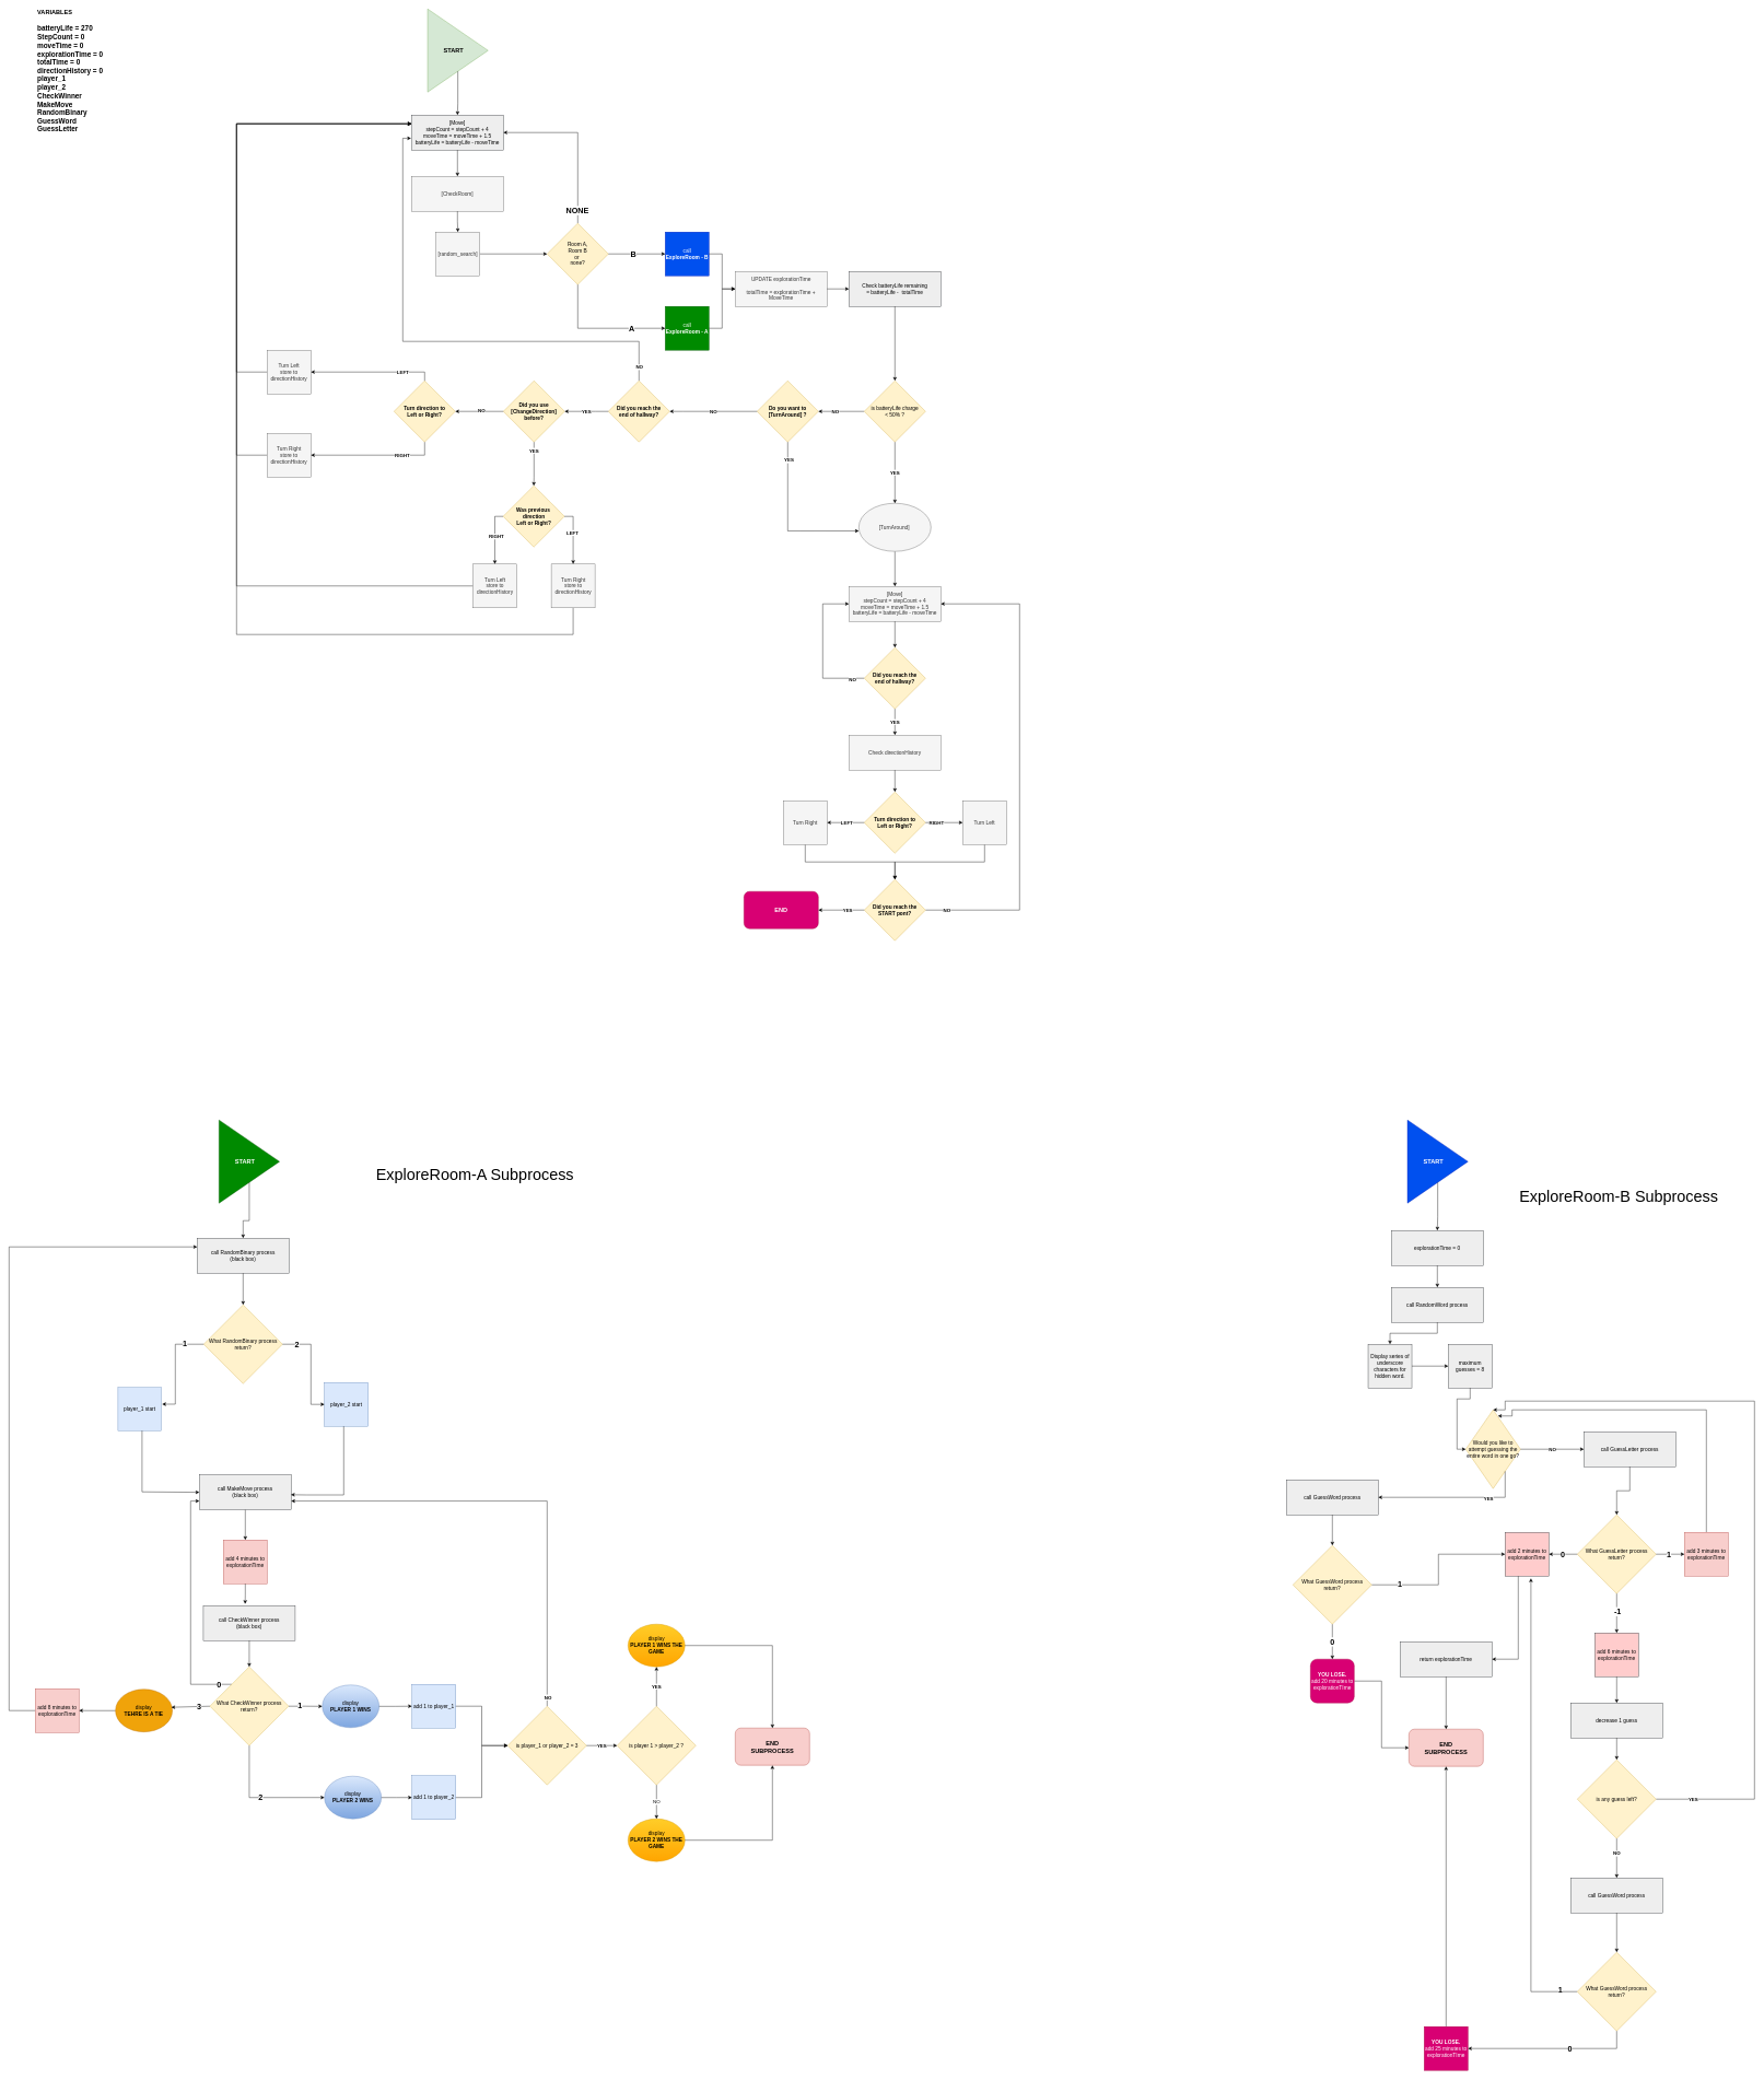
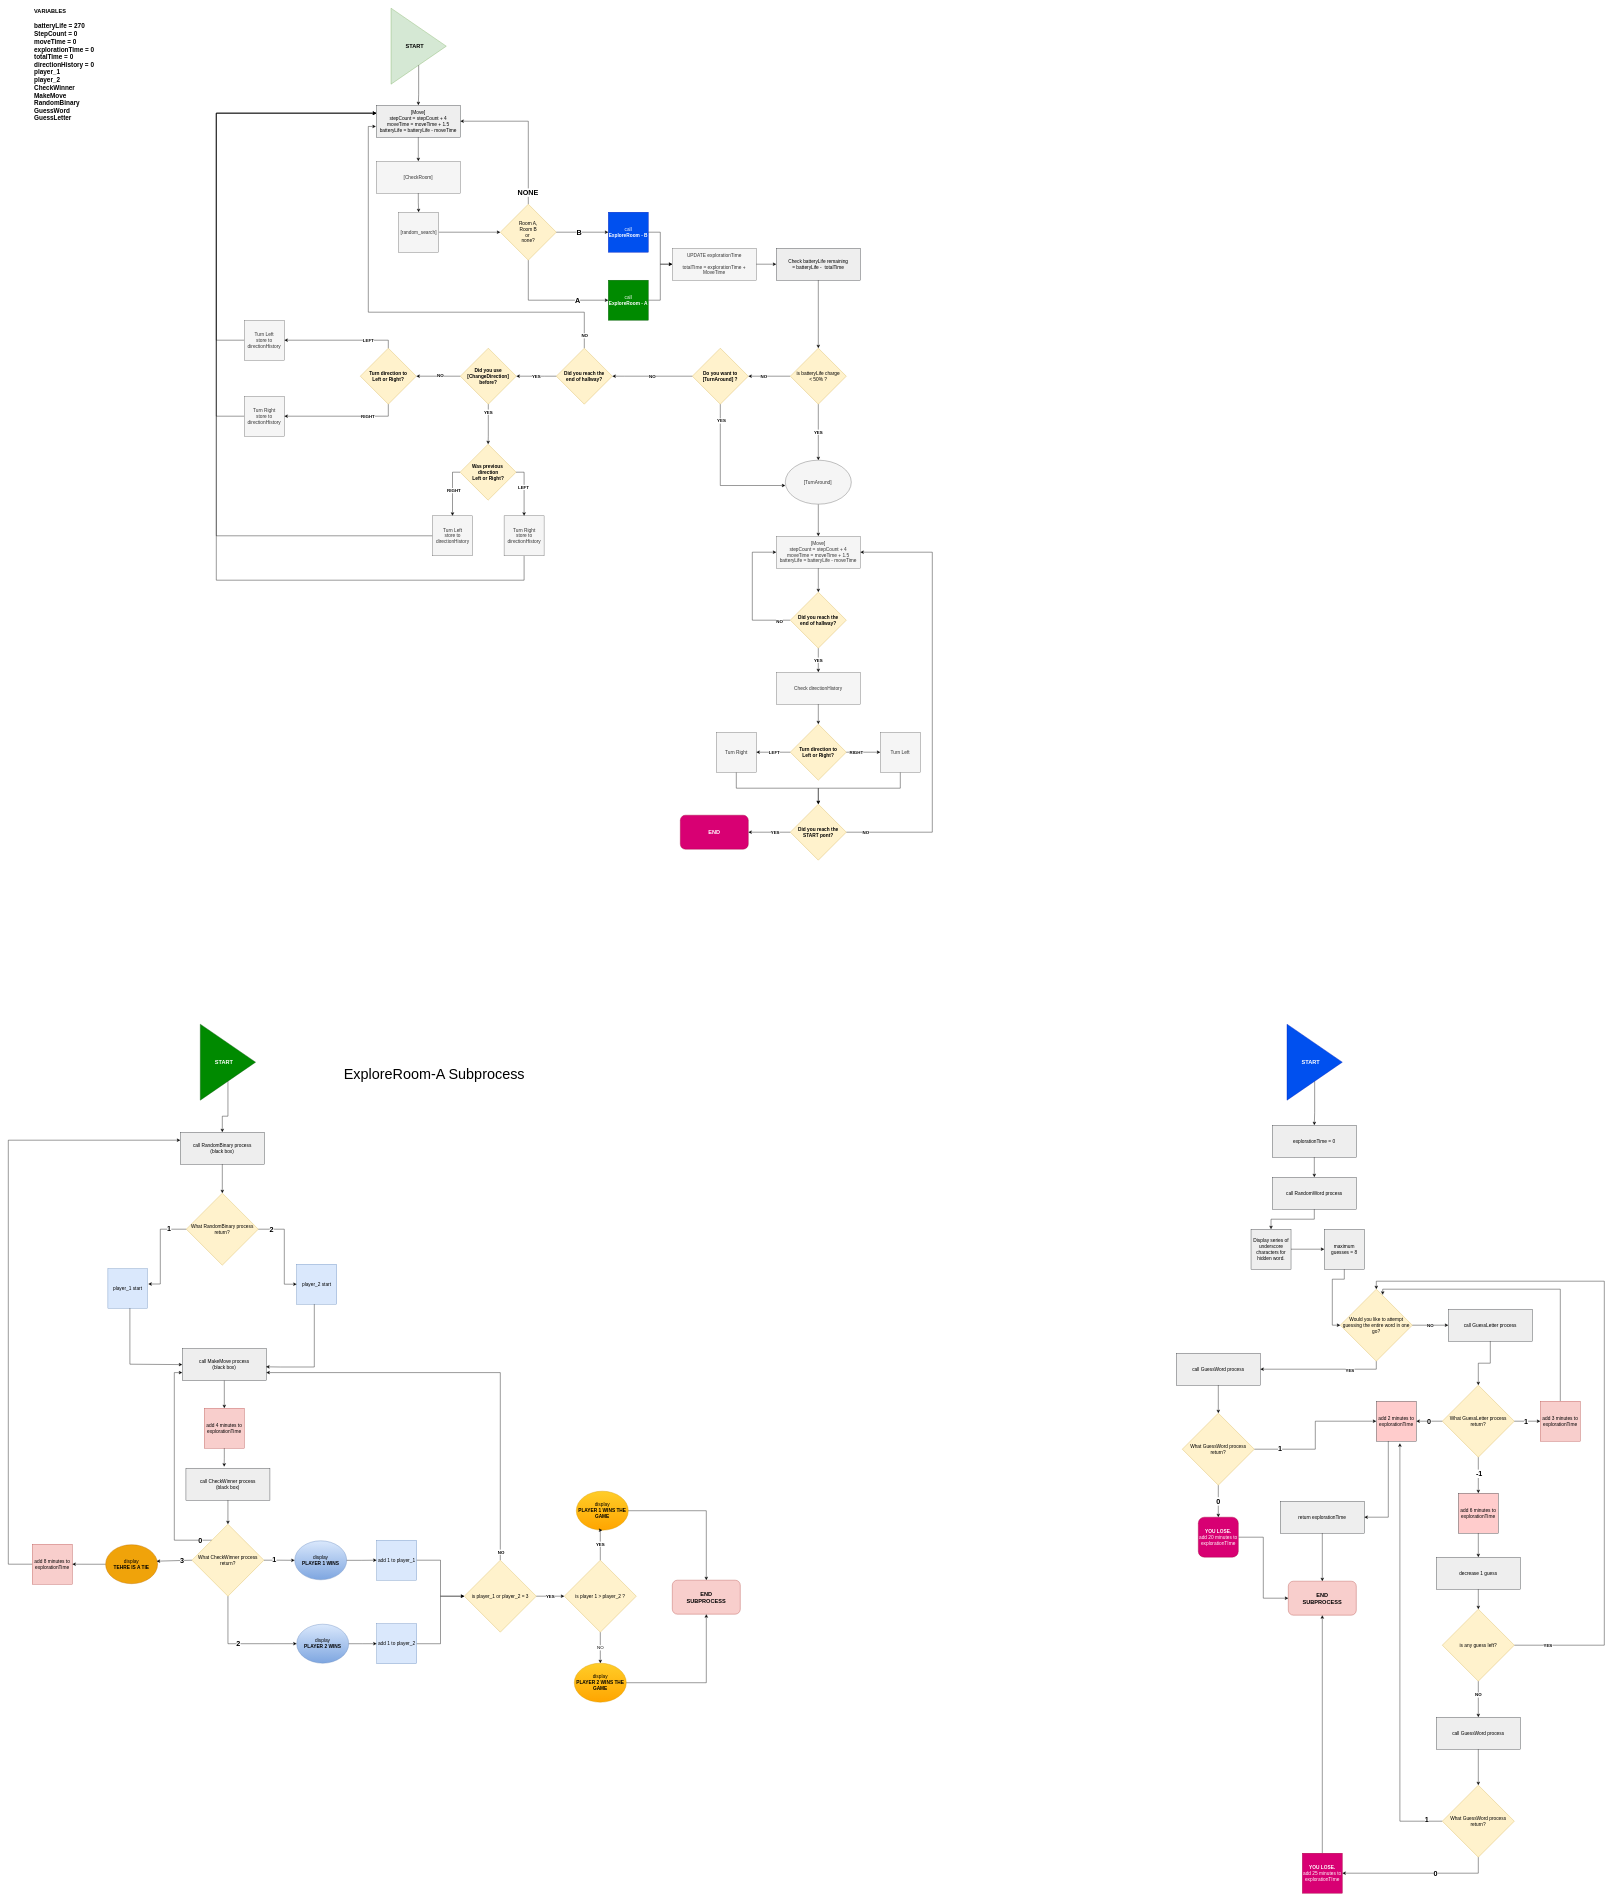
- <mxCell id="58" value="&lt;font style=&quot;font-size: 36px;&quot;&gt;ExploreRoom-B Subprocess&lt;/font&gt;" style="text;html=1;strokeColor=none;fillColor=none;align=center;verticalAlign=middle;whiteSpace=wrap;rounded=0;" parent="2" vertex="1"><mxGeometry x="510" y="160" width="500" height="30" as="geometry" /></mxCell>
- <mxCell id="12" value="Would you like to attempt guessing the entire word in one go?" style="rhombus;whiteSpace=wrap;html=1;fillColor=#fff2cc;strokeColor=#d6b656;" parent="2" vertex="1"><mxGeometry x="410" y="662.5" width="125" height="180" as="geometry" /></mxCell>
+ <mxCell id="12" value="Would you like to attempt guessing the entire word in one go?" style="rhombus;whiteSpace=wrap;html=1;fillColor=#fff2cc;strokeColor=#d6b656;" parent="2" vertex="1"><mxGeometry x="410" y="662.5" width="180" height="180" as="geometry" /></mxCell>
- <mxCell id="105" value="display&lt;br style=&quot;border-color: var(--border-color);&quot;&gt;&lt;b&gt;PLAYER 1 WINS THE GAME&lt;/b&gt;" style="ellipse;whiteSpace=wrap;html=1;fillColor=#ffcd28;gradientColor=#ffa500;strokeColor=#d79b00;" parent="60" vertex="1"><mxGeometry x="1415.0" y="1152.5" width="130" height="97.5" as="geometry" /></mxCell>
+ <mxCell id="105" value="display&lt;br style=&quot;border-color: var(--border-color);&quot;&gt;&lt;b&gt;PLAYER 1 WINS THE GAME&lt;/b&gt;" style="ellipse;whiteSpace=wrap;html=1;fillColor=#ffcd28;gradientColor=#ffa500;strokeColor=#d79b00;" parent="60" vertex="1"><mxGeometry x="1420" y="1167.5" width="130" height="97.5" as="geometry" /></mxCell>
